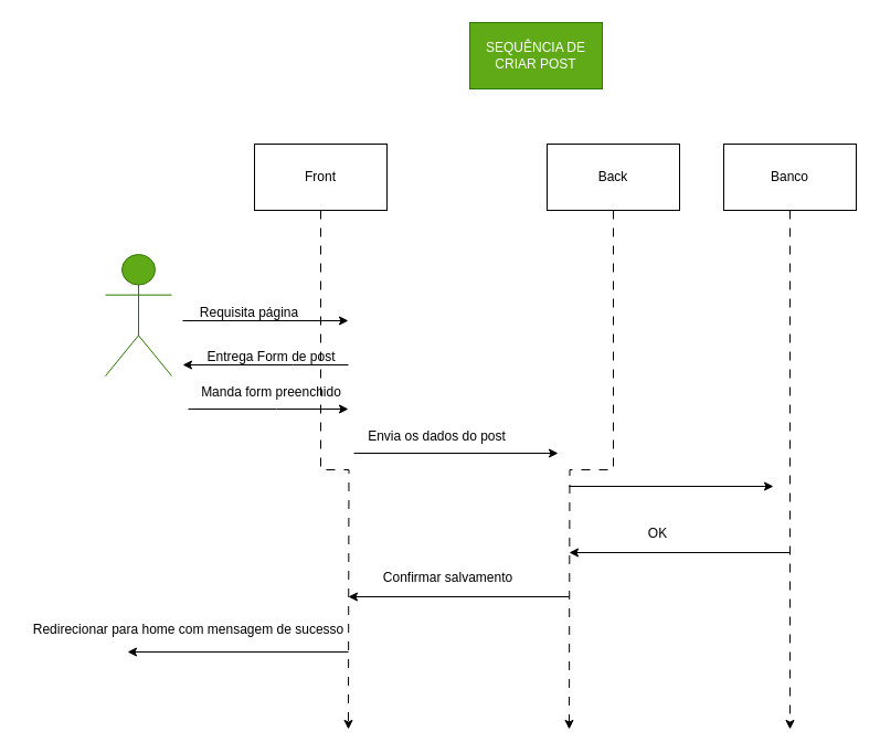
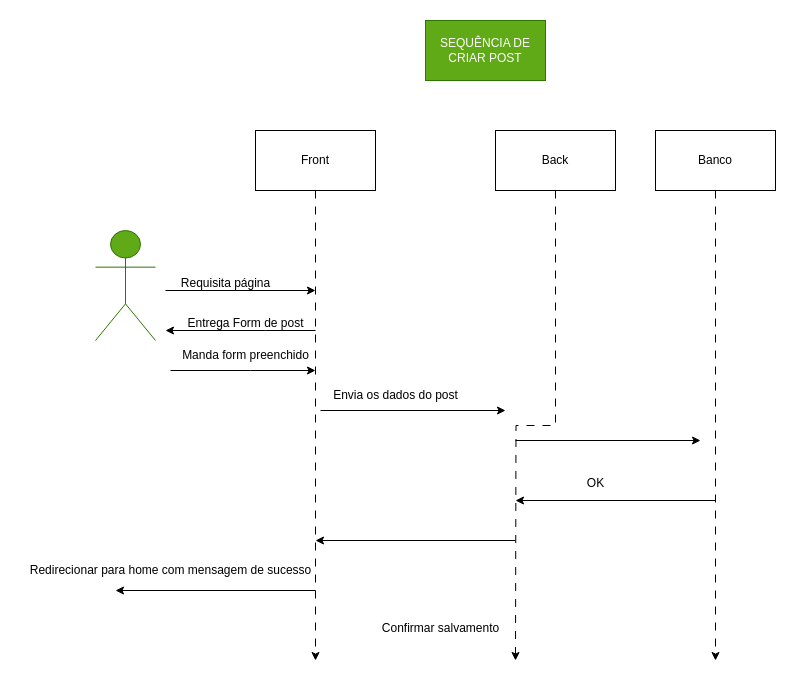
- <mxCell id="5" value="Front" style="rounded=0;whiteSpace=wrap;html=1;" parent="1" vertex="1"><mxGeometry x="230" y="130" width="120" height="60" as="geometry" /></mxCell>
+ <mxCell id="5" value="Front" style="rounded=0;whiteSpace=wrap;html=1;" parent="1" vertex="1"><mxGeometry x="255" y="130" width="120" height="60" as="geometry" /></mxCell>
- <mxCell id="22" value="Confirmar salvamento" style="text;html=1;align=center;verticalAlign=middle;resizable=0;points=[];autosize=1;strokeColor=none;fillColor=none;" vertex="1" parent="1"><mxGeometry x="335" y="508" width="140" height="30" as="geometry" /></mxCell>
+ <mxCell id="22" value="Confirmar salvamento" style="text;html=1;align=center;verticalAlign=middle;resizable=0;points=[];autosize=1;strokeColor=none;fillColor=none;" vertex="1" parent="1"><mxGeometry x="370" y="613" width="140" height="30" as="geometry" /></mxCell>
